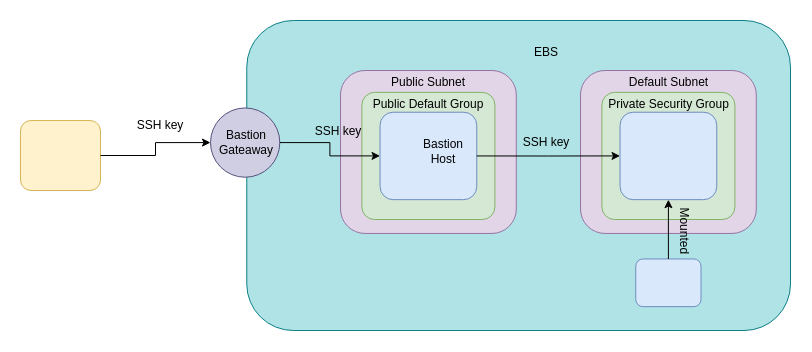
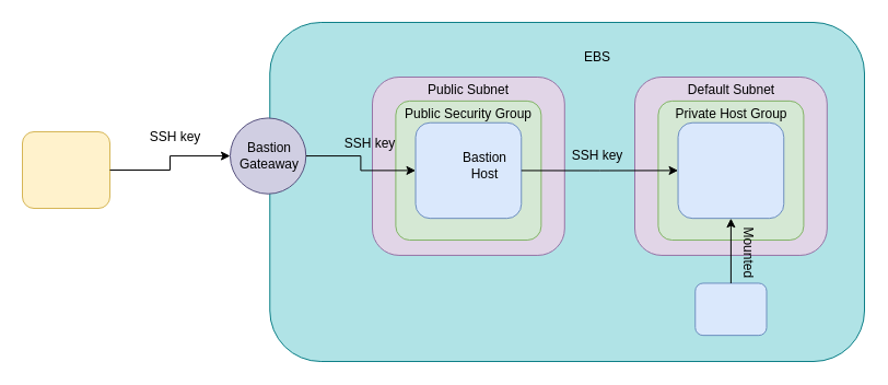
- <mxCell id="18" value="Public Default Group" style="text;html=1;strokeColor=none;fillColor=none;align=center;verticalAlign=middle;whiteSpace=wrap;rounded=0;" vertex="1" parent="13"><mxGeometry x="27.67" y="21.86" width="120.46" height="23.85" as="geometry" /></mxCell>
+ <mxCell id="18" value="Public Security Group" style="text;html=1;strokeColor=none;fillColor=none;align=center;verticalAlign=middle;whiteSpace=wrap;rounded=0;" vertex="1" parent="13"><mxGeometry x="27.67" y="21.86" width="120.46" height="23.85" as="geometry" /></mxCell>
- <mxCell id="10" value="Private Security Group" style="text;html=1;strokeColor=none;fillColor=none;align=center;verticalAlign=middle;whiteSpace=wrap;rounded=0;" vertex="1" parent="6"><mxGeometry x="23.64" y="21.86" width="128.52" height="23.85" as="geometry" /></mxCell>
+ <mxCell id="10" value="Private Host Group" style="text;html=1;strokeColor=none;fillColor=none;align=center;verticalAlign=middle;whiteSpace=wrap;rounded=0;" vertex="1" parent="6"><mxGeometry x="23.64" y="21.86" width="128.52" height="23.85" as="geometry" /></mxCell>
